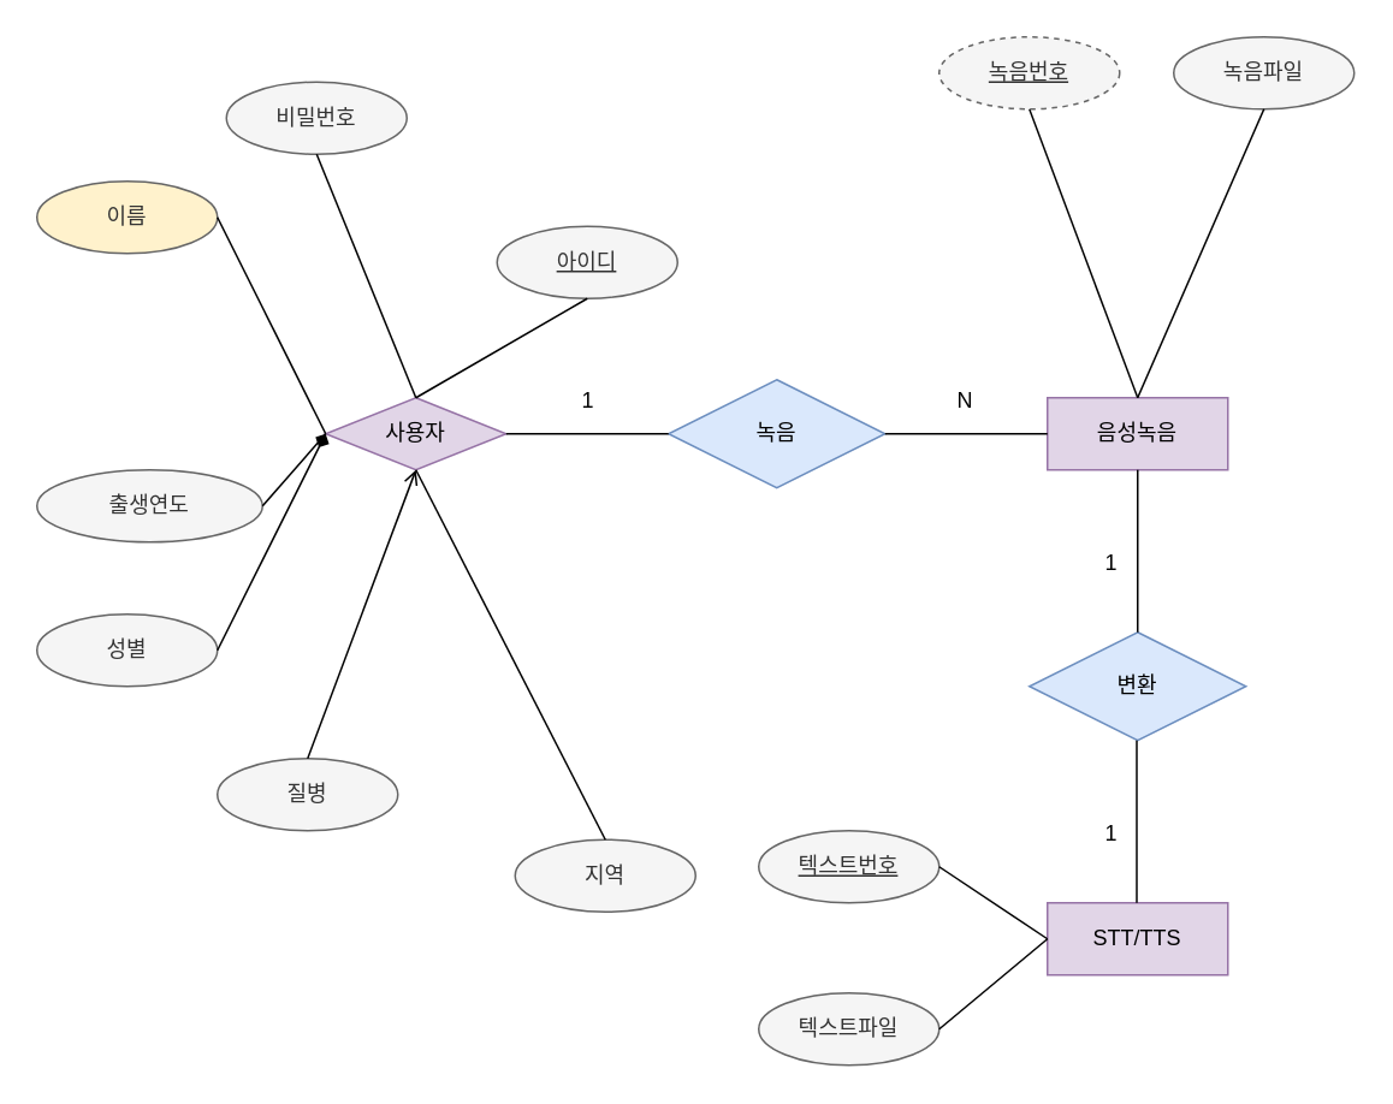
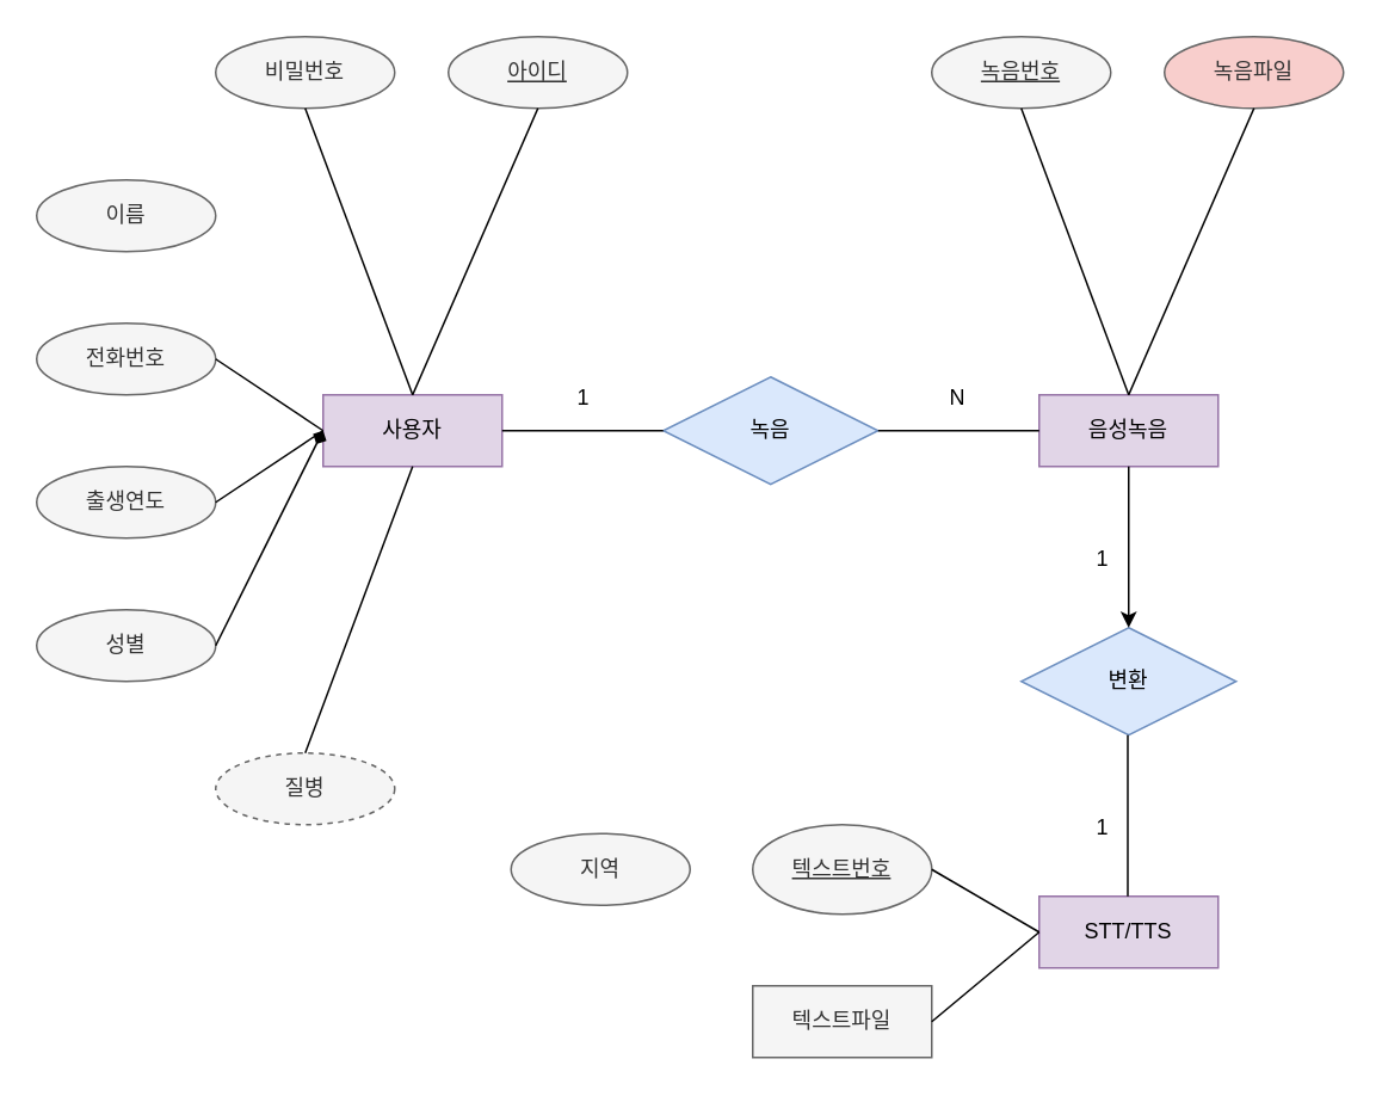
- <mxCell id="32" value="&lt;u&gt;녹음번호&lt;/u&gt;" style="ellipse;whiteSpace=wrap;html=1;align=center;fillColor=#f5f5f5;fontColor=#333333;strokeColor=#666666;dashed=1;" parent="1" vertex="1"><mxGeometry x="520" y="20" width="100" height="40" as="geometry" /></mxCell>
+ <mxCell id="32" value="&lt;u&gt;녹음번호&lt;/u&gt;" style="ellipse;whiteSpace=wrap;html=1;align=center;fillColor=#f5f5f5;fontColor=#333333;strokeColor=#666666;" parent="1" vertex="1"><mxGeometry x="520" y="20" width="100" height="40" as="geometry" /></mxCell>
- <mxCell id="31" value="녹음파일" style="ellipse;whiteSpace=wrap;html=1;align=center;fillColor=#f5f5f5;fontColor=#333333;strokeColor=#666666;" parent="1" vertex="1"><mxGeometry x="650" y="20" width="100" height="40" as="geometry" /></mxCell>
+ <mxCell id="31" value="녹음파일" style="ellipse;whiteSpace=wrap;html=1;align=center;fillColor=#f8cecc;fontColor=#333333;strokeColor=#666666;" parent="1" vertex="1"><mxGeometry x="650" y="20" width="100" height="40" as="geometry" /></mxCell>
- <mxCell id="2" value="비밀번호" style="ellipse;whiteSpace=wrap;html=1;align=center;fillColor=#f5f5f5;fontColor=#333333;strokeColor=#666666;" parent="1" vertex="1"><mxGeometry x="125" y="45" width="100" height="40" as="geometry" /></mxCell>
+ <mxCell id="2" value="비밀번호" style="ellipse;whiteSpace=wrap;html=1;align=center;fillColor=#f5f5f5;fontColor=#333333;strokeColor=#666666;" parent="1" vertex="1"><mxGeometry x="120" y="20" width="100" height="40" as="geometry" /></mxCell>
- <mxCell id="19" value="이름" style="ellipse;whiteSpace=wrap;html=1;align=center;fillColor=#fff2cc;fontColor=#333333;strokeColor=#666666;" parent="1" vertex="1"><mxGeometry x="20" y="100" width="100" height="40" as="geometry" /></mxCell>
+ <mxCell id="19" value="이름" style="ellipse;whiteSpace=wrap;html=1;align=center;fillColor=#f5f5f5;fontColor=#333333;strokeColor=#666666;" parent="1" vertex="1"><mxGeometry x="20" y="100" width="100" height="40" as="geometry" /></mxCell>
- <mxCell id="16" value="&lt;u&gt;아이디&lt;/u&gt;" style="ellipse;whiteSpace=wrap;html=1;align=center;fillColor=#f5f5f5;fontColor=#333333;strokeColor=#666666;" parent="1" vertex="1"><mxGeometry x="275" y="125" width="100" height="40" as="geometry" /></mxCell>
+ <mxCell id="16" value="&lt;u&gt;아이디&lt;/u&gt;" style="ellipse;whiteSpace=wrap;html=1;align=center;fillColor=#f5f5f5;fontColor=#333333;strokeColor=#666666;" parent="1" vertex="1"><mxGeometry x="250" y="20" width="100" height="40" as="geometry" /></mxCell>
- <mxCell id="28" value="" style="endArrow=none;html=1;rounded=0;exitX=1;exitY=0.5;exitDx=0;exitDy=0;entryX=0;entryY=0.5;entryDx=0;entryDy=0;" parent="1" source="19" target="4" edge="1"><mxGeometry relative="1" as="geometry"><mxPoint x="130" y="180" as="sourcePoint" /><mxPoint x="190" y="200" as="targetPoint" /></mxGeometry></mxCell>
+ <mxCell id="20" value="전화번호" style="ellipse;whiteSpace=wrap;html=1;align=center;fillColor=#f5f5f5;fontColor=#333333;strokeColor=#666666;" parent="1" vertex="1"><mxGeometry x="20" y="180" width="100" height="40" as="geometry" /></mxCell>
+ <mxCell id="27" value="" style="endArrow=none;html=1;rounded=0;exitX=1;exitY=0.5;exitDx=0;exitDy=0;entryX=0;entryY=0.5;entryDx=0;entryDy=0;" parent="1" source="20" target="4" edge="1"><mxGeometry relative="1" as="geometry"><mxPoint x="120" y="280" as="sourcePoint" /><mxPoint x="180" y="220" as="targetPoint" /></mxGeometry></mxCell>
- <mxCell id="4" value="사용자" style="rhombus;whiteSpace=wrap;html=1;align=center;fillColor=#e1d5e7;strokeColor=#9673a6;" parent="1" vertex="1"><mxGeometry x="180" y="220" width="100" height="40" as="geometry" /></mxCell>
+ <mxCell id="4" value="사용자" style="whiteSpace=wrap;html=1;align=center;fillColor=#e1d5e7;strokeColor=#9673a6;" parent="1" vertex="1"><mxGeometry x="180" y="220" width="100" height="40" as="geometry" /></mxCell>
- <mxCell id="24" value="" style="endArrow=open;html=1;rounded=0;exitX=0.5;exitY=0;exitDx=0;exitDy=0;entryX=0.5;entryY=1;entryDx=0;entryDy=0;" parent="1" source="21" target="4" edge="1"><mxGeometry relative="1" as="geometry"><mxPoint x="230" y="420" as="sourcePoint" /><mxPoint x="160" y="260" as="targetPoint" /></mxGeometry></mxCell>
+ <mxCell id="24" value="" style="endArrow=none;html=1;rounded=0;exitX=0.5;exitY=0;exitDx=0;exitDy=0;entryX=0.5;entryY=1;entryDx=0;entryDy=0;" parent="1" source="21" target="4" edge="1"><mxGeometry relative="1" as="geometry"><mxPoint x="230" y="420" as="sourcePoint" /><mxPoint x="160" y="260" as="targetPoint" /></mxGeometry></mxCell>
- <mxCell id="18" value="출생연도" style="ellipse;whiteSpace=wrap;html=1;align=center;fillColor=#f5f5f5;fontColor=#333333;strokeColor=#666666;" parent="1" vertex="1"><mxGeometry x="20" y="260" width="125" height="40" as="geometry" /></mxCell>
+ <mxCell id="18" value="출생연도" style="ellipse;whiteSpace=wrap;html=1;align=center;fillColor=#f5f5f5;fontColor=#333333;strokeColor=#666666;" parent="1" vertex="1"><mxGeometry x="20" y="260" width="100" height="40" as="geometry" /></mxCell>
- <mxCell id="8" value="" style="endArrow=none;html=1;rounded=0;exitX=0.5;exitY=1;exitDx=0;exitDy=0;entryX=0.5;entryY=0;entryDx=0;entryDy=0;" parent="1" source="5" target="7" edge="1"><mxGeometry relative="1" as="geometry"><mxPoint x="370" y="370" as="sourcePoint" /><mxPoint x="530" y="370" as="targetPoint" /></mxGeometry></mxCell>
+ <mxCell id="8" value="" style="endArrow=classic;html=1;rounded=0;exitX=0.5;exitY=1;exitDx=0;exitDy=0;entryX=0.5;entryY=0;entryDx=0;entryDy=0;" parent="1" source="5" target="7" edge="1"><mxGeometry relative="1" as="geometry"><mxPoint x="370" y="370" as="sourcePoint" /><mxPoint x="530" y="370" as="targetPoint" /></mxGeometry></mxCell>
- <mxCell id="23" value="" style="endArrow=none;html=1;rounded=0;exitX=0.5;exitY=0;exitDx=0;exitDy=0;entryX=0.5;entryY=1;entryDx=0;entryDy=0;" parent="1" source="22" target="4" edge="1"><mxGeometry relative="1" as="geometry"><mxPoint x="310" y="720" as="sourcePoint" /><mxPoint x="470" y="720" as="targetPoint" /></mxGeometry></mxCell>
- <mxCell id="21" value="질병" style="ellipse;whiteSpace=wrap;html=1;align=center;fillColor=#f5f5f5;fontColor=#333333;strokeColor=#666666;" parent="1" vertex="1"><mxGeometry x="120" y="420" width="100" height="40" as="geometry" /></mxCell>
+ <mxCell id="21" value="질병" style="ellipse;whiteSpace=wrap;html=1;align=center;fillColor=#f5f5f5;fontColor=#333333;strokeColor=#666666;dashed=1;" parent="1" vertex="1"><mxGeometry x="120" y="420" width="100" height="40" as="geometry" /></mxCell>
- <mxCell id="36" value="&lt;u&gt;텍스트번호&lt;/u&gt;" style="ellipse;whiteSpace=wrap;html=1;align=center;fillColor=#f5f5f5;fontColor=#333333;strokeColor=#666666;" parent="1" vertex="1"><mxGeometry x="420" y="460" width="100" height="40" as="geometry" /></mxCell>
+ <mxCell id="36" value="&lt;u&gt;텍스트번호&lt;/u&gt;" style="ellipse;whiteSpace=wrap;html=1;align=center;fillColor=#f5f5f5;fontColor=#333333;strokeColor=#666666;" parent="1" vertex="1"><mxGeometry x="420" y="460" width="100" height="50" as="geometry" /></mxCell>
- <mxCell id="35" value="텍스트파일" style="ellipse;whiteSpace=wrap;html=1;align=center;fillColor=#f5f5f5;fontColor=#333333;strokeColor=#666666;" parent="1" vertex="1"><mxGeometry x="420" y="550" width="100" height="40" as="geometry" /></mxCell>
+ <mxCell id="35" value="텍스트파일" style="whiteSpace=wrap;html=1;align=center;fillColor=#f5f5f5;fontColor=#333333;strokeColor=#666666;rounded=0;" parent="1" vertex="1"><mxGeometry x="420" y="550" width="100" height="40" as="geometry" /></mxCell>
